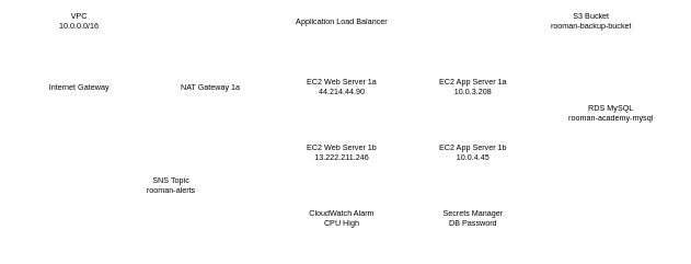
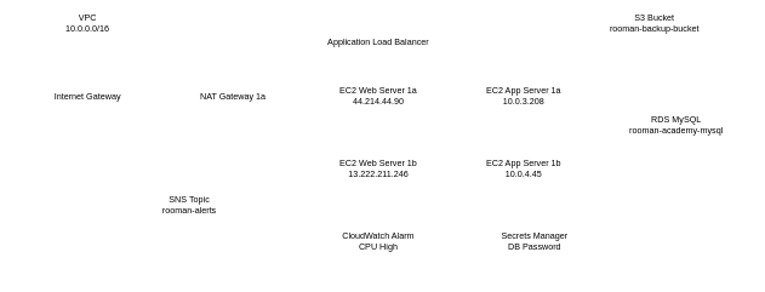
- <mxCell id="5" value="Application Load Balancer&lt;br&gt;&lt;img src=&quot;https://raw.githubusercontent.com/awslabs/aws-icons-for-plantuml/v14.0/AWS-Simple-Icons/Light/Networking/Application-Load-Balancer.png&quot; width=&quot;32&quot; height=&quot;32&quot;/&gt;" style="shape=rectangle;whiteSpace=wrap;html=1;fillColor=none;strokeColor=none;fontSize=12;" vertex="1" parent="1"><mxGeometry as="geometry" x="420" y="20" width="200" height="60" /></mxCell>
+ <mxCell id="5" value="Application Load Balancer&lt;br&gt;&lt;img src=&quot;https://raw.githubusercontent.com/awslabs/aws-icons-for-plantuml/v14.0/AWS-Simple-Icons/Light/Networking/Application-Load-Balancer.png&quot; width=&quot;32&quot; height=&quot;32&quot;/&gt;" style="shape=rectangle;whiteSpace=wrap;html=1;fillColor=none;strokeColor=none;fontSize=12;" vertex="1" parent="1"><mxGeometry x="420" y="45" as="geometry" width="200" height="60" /></mxCell>
- <mxCell id="14" value="Secrets Manager&lt;br&gt;DB Password&lt;br&gt;&lt;img src=&quot;https://raw.githubusercontent.com/awslabs/aws-icons-for-plantuml/v14.0/AWS-Simple-Icons/Light/Security-Identity-and-Compliance/AWS-Secrets-Manager.png&quot; width=&quot;32&quot; height=&quot;32&quot;/&gt;" style="shape=rectangle;whiteSpace=wrap;html=1;fillColor=none;strokeColor=none;fontSize=12;" vertex="1" parent="1"><mxGeometry as="geometry" x="620" y="320" width="200" height="60" /></mxCell>
+ <mxCell id="14" value="Secrets Manager&lt;br&gt;DB Password&lt;br&gt;&lt;img src=&quot;https://raw.githubusercontent.com/awslabs/aws-icons-for-plantuml/v14.0/AWS-Simple-Icons/Light/Security-Identity-and-Compliance/AWS-Secrets-Manager.png&quot; width=&quot;32&quot; height=&quot;32&quot;/&gt;" style="shape=rectangle;whiteSpace=wrap;html=1;fillColor=none;strokeColor=none;fontSize=12;" vertex="1" parent="1"><mxGeometry x="635" y="320" as="geometry" width="200" height="60" /></mxCell>
